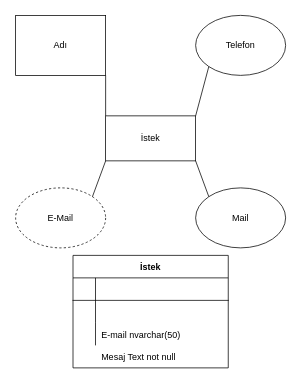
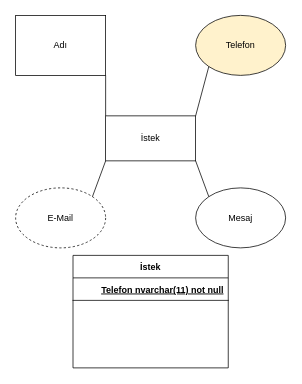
- <mxCell id="3" value="Telefon&lt;br&gt;" style="ellipse;whiteSpace=wrap;html=1;" vertex="1" parent="1"><mxGeometry x="260" y="20" width="120" height="80" as="geometry" /></mxCell>
+ <mxCell id="3" value="Telefon&lt;br&gt;" style="ellipse;whiteSpace=wrap;html=1;fillColor=#fff2cc;" vertex="1" parent="1"><mxGeometry x="260" y="20" width="120" height="80" as="geometry" /></mxCell>
- <mxCell id="6" value="Mail" style="ellipse;whiteSpace=wrap;html=1;" vertex="1" parent="1"><mxGeometry x="260" y="250" width="120" height="80" as="geometry" /></mxCell>
+ <mxCell id="6" value="Mesaj" style="ellipse;whiteSpace=wrap;html=1;" vertex="1" parent="1"><mxGeometry x="260" y="250" width="120" height="80" as="geometry" /></mxCell>
+ <mxCell id="13" value="Telefon nvarchar(11) not null" style="shape=partialRectangle;connectable=0;fillColor=none;top=0;left=0;bottom=0;right=0;align=left;spacingLeft=6;fontStyle=5;overflow=hidden;" vertex="1" parent="12"><mxGeometry x="30" width="177" height="30" as="geometry"><mxRectangle width="177" height="30" as="alternateBounds" /></mxGeometry></mxCell>
- <mxCell id="18" value="E-mail nvarchar(50)" style="shape=partialRectangle;connectable=0;fillColor=none;top=0;left=0;bottom=0;right=0;align=left;spacingLeft=6;overflow=hidden;" vertex="1" parent="16"><mxGeometry x="30" width="177" height="30" as="geometry"><mxRectangle width="177" height="30" as="alternateBounds" /></mxGeometry></mxCell>
- <mxCell id="21" value="Mesaj Text not null" style="shape=partialRectangle;connectable=0;fillColor=none;top=0;left=0;bottom=0;right=0;align=left;spacingLeft=6;overflow=hidden;" vertex="1" parent="19"><mxGeometry x="30" width="177" height="30" as="geometry"><mxRectangle width="177" height="30" as="alternateBounds" /></mxGeometry></mxCell>
